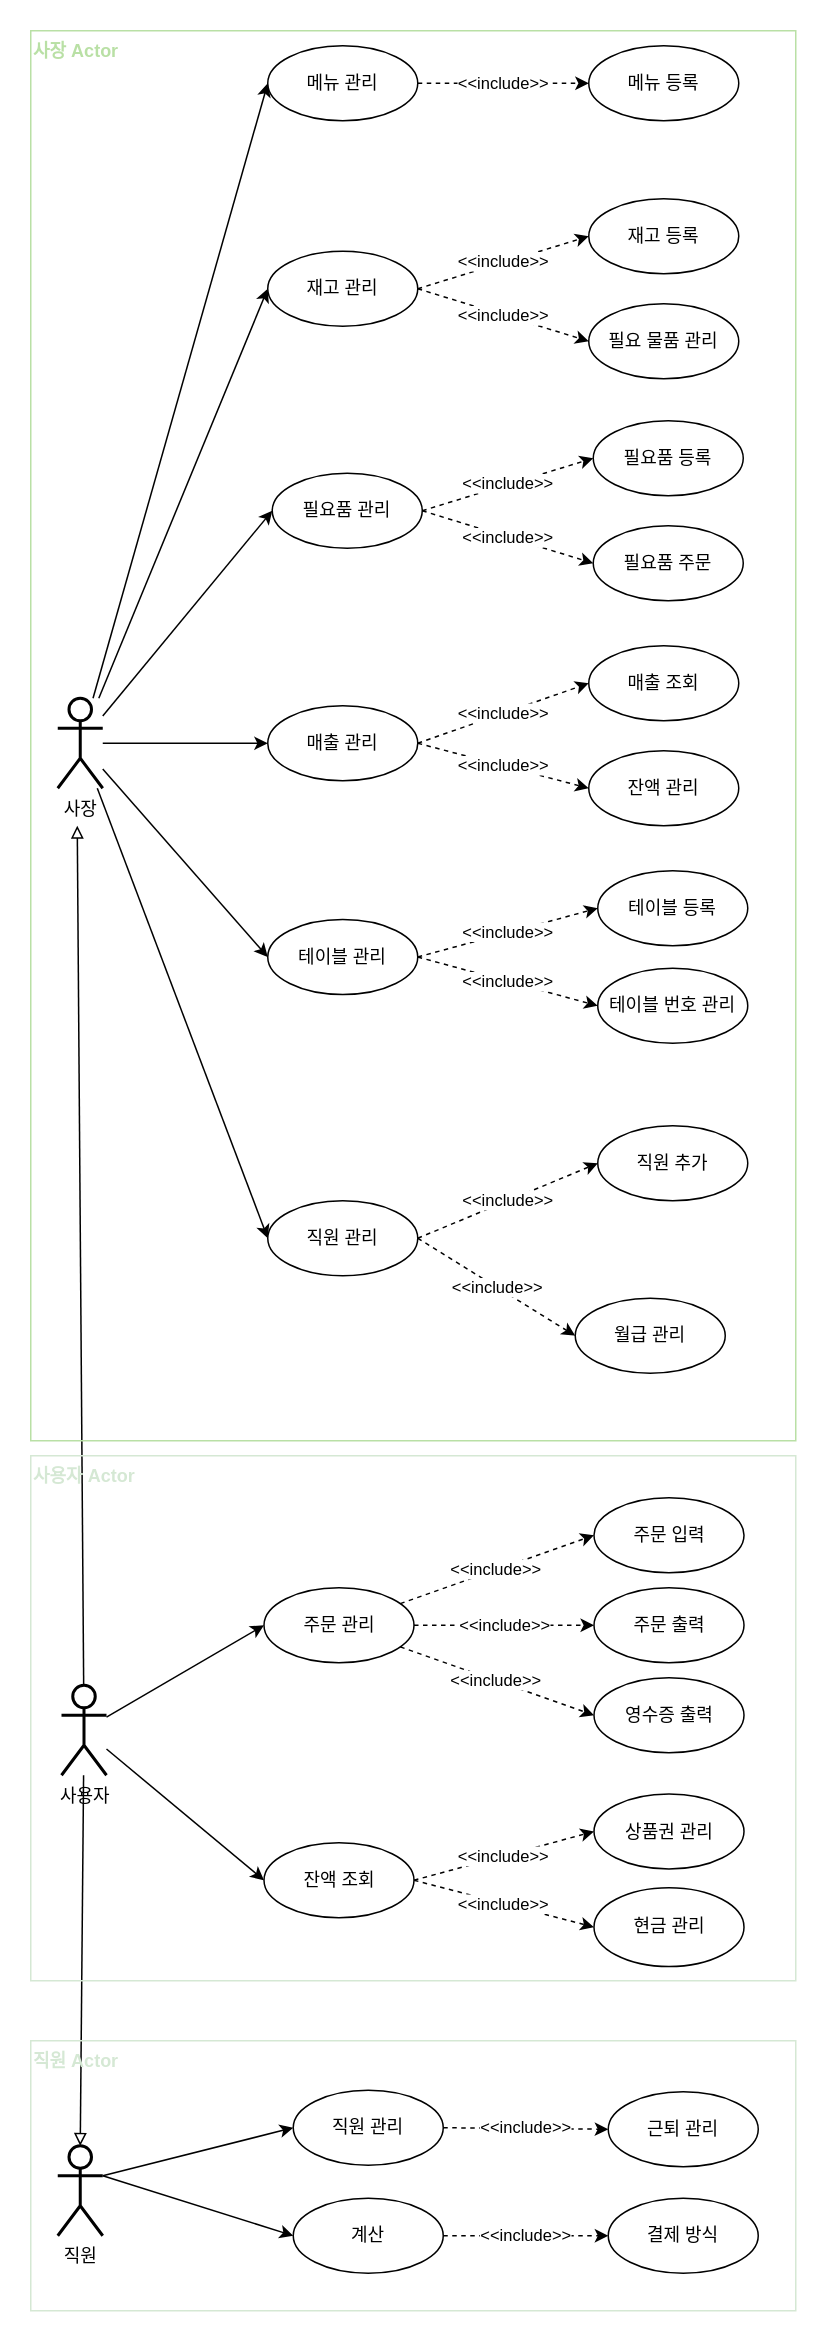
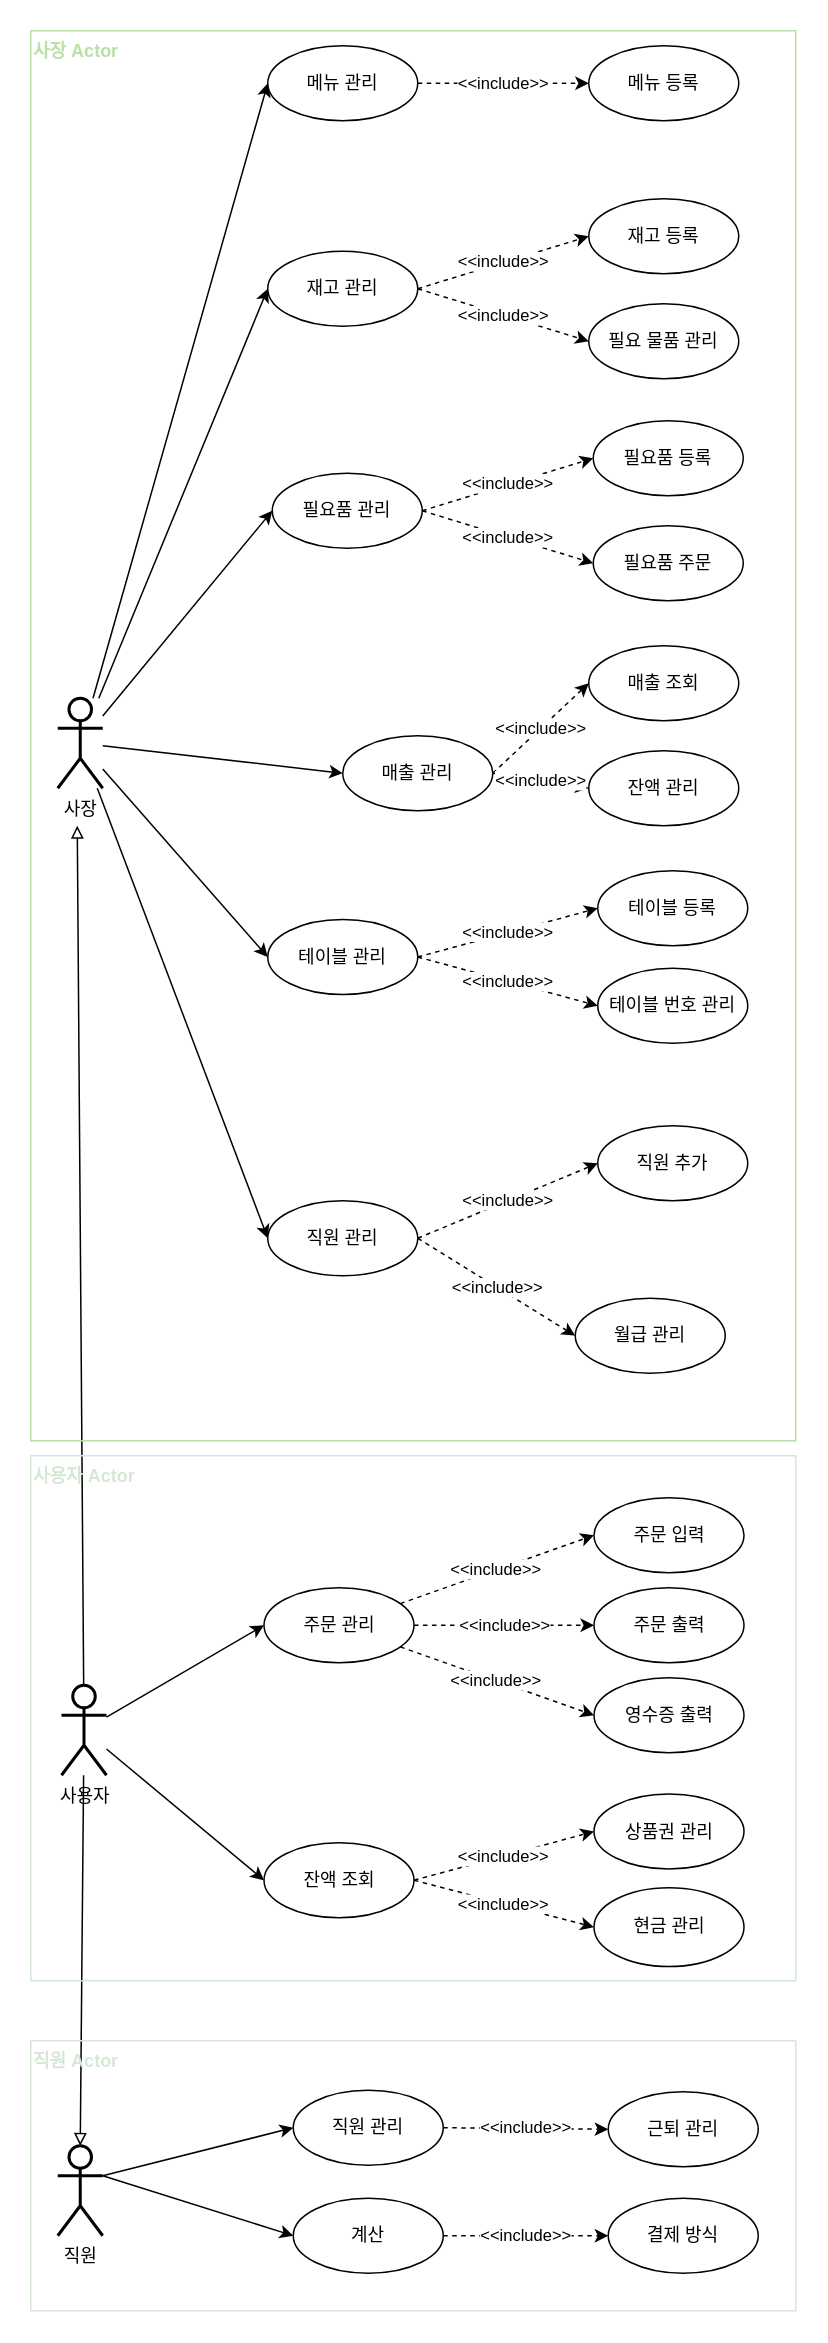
- <mxCell id="14" value="&lt;font color=&quot;#000000&quot;&gt;매출 관리&lt;br&gt;&lt;/font&gt;" style="ellipse;whiteSpace=wrap;html=1;fontColor=#B9E0A5;strokeColor=#000000;strokeWidth=1;" parent="13" vertex="1"><mxGeometry y="40" width="100" height="50" as="geometry" /></mxCell>
+ <mxCell id="14" value="&lt;font color=&quot;#000000&quot;&gt;매출 관리&lt;br&gt;&lt;/font&gt;" style="ellipse;whiteSpace=wrap;html=1;fontColor=#B9E0A5;strokeColor=#000000;strokeWidth=1;" parent="13" vertex="1"><mxGeometry x="50" y="60" width="100" height="50" as="geometry" /></mxCell>
